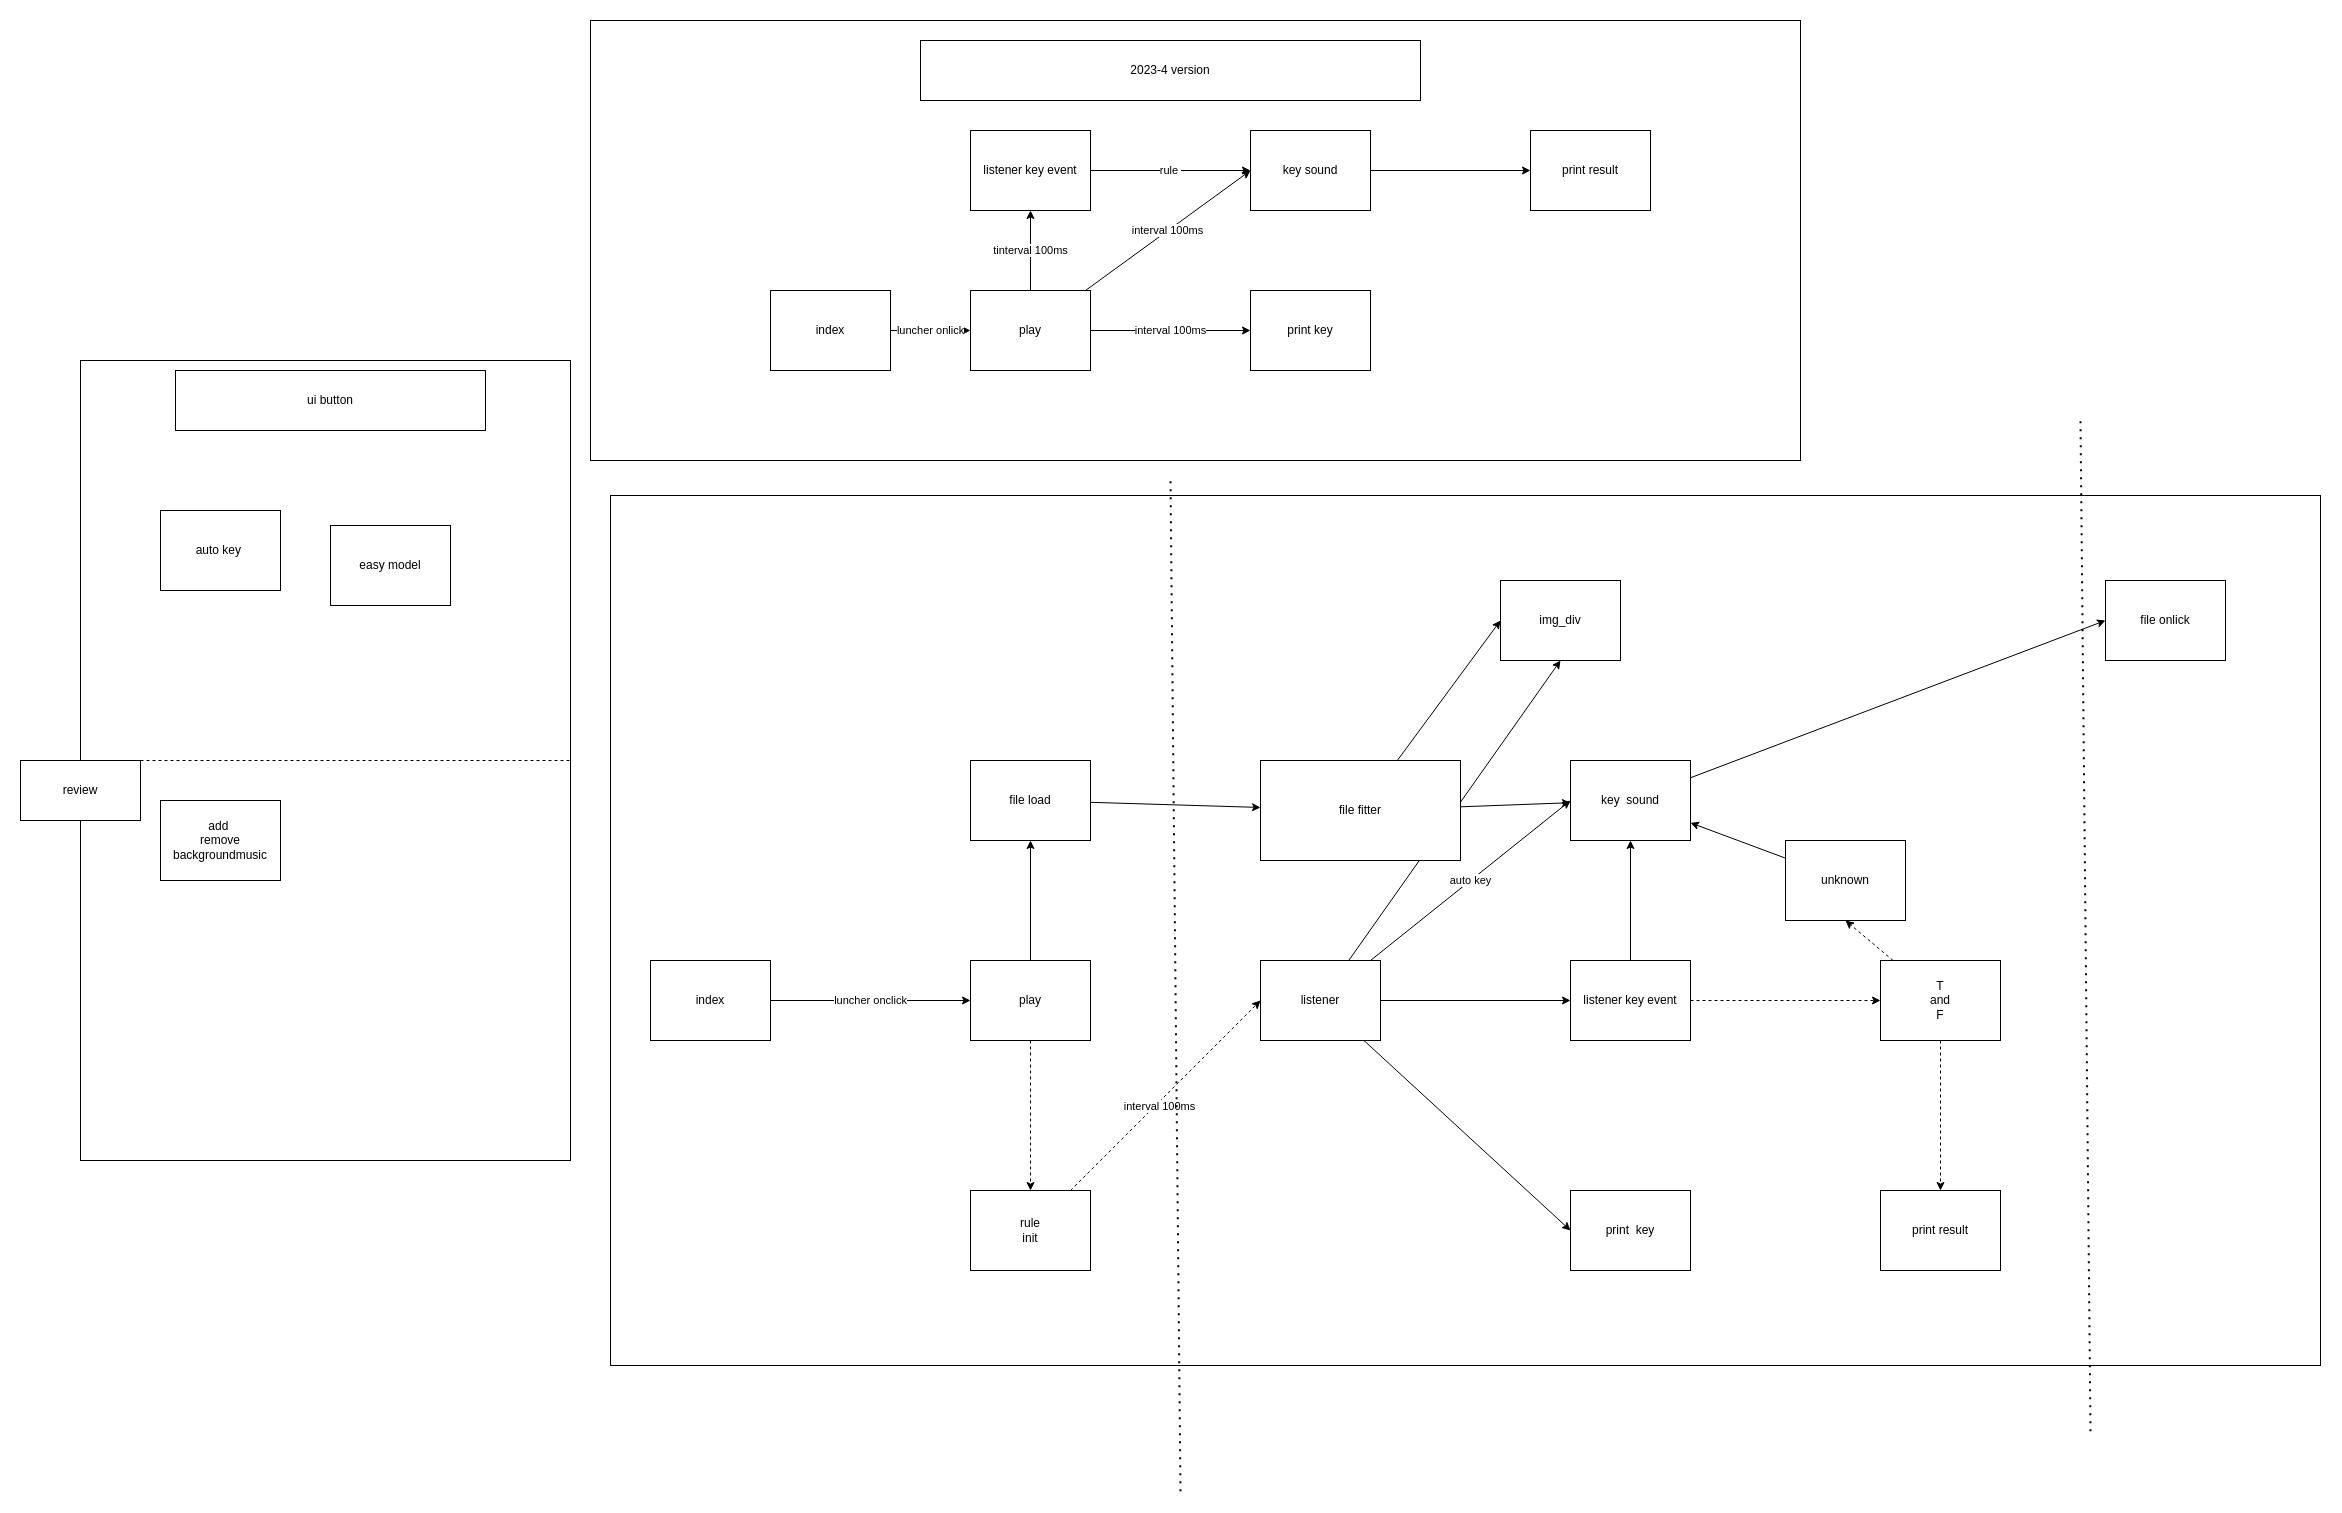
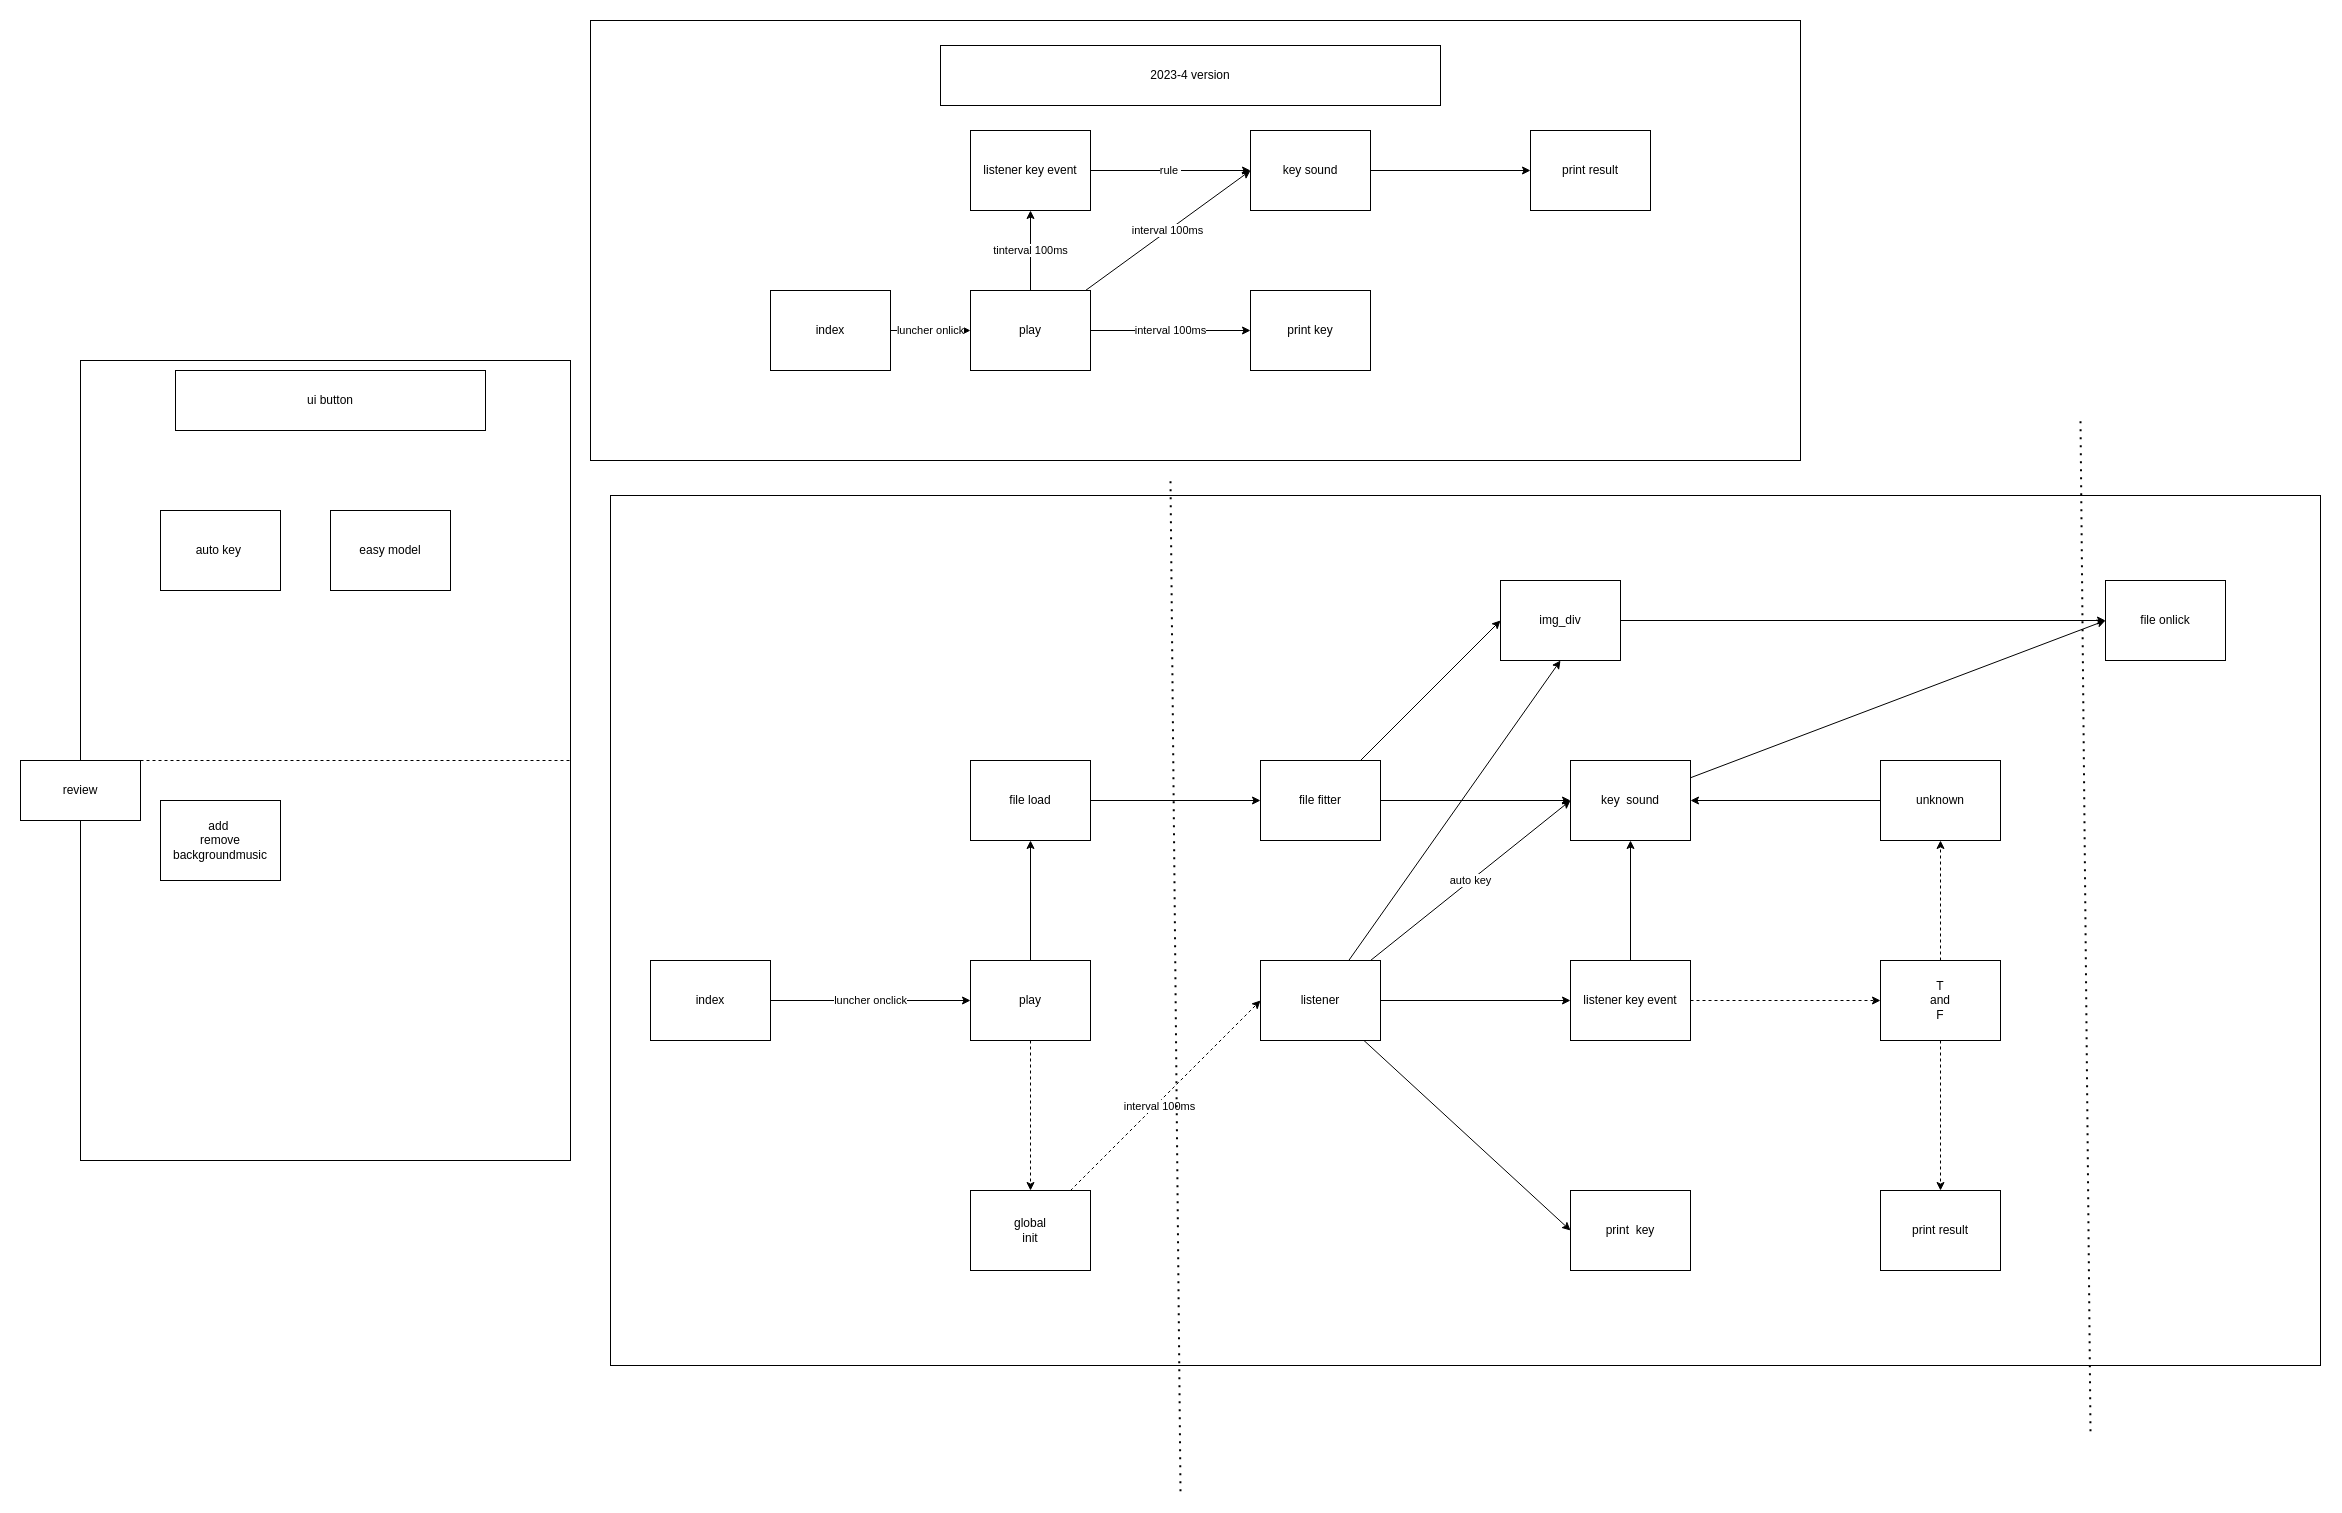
- <mxCell id="16" value="2023-4 version" style="rounded=0;whiteSpace=wrap;html=1;" parent="1" vertex="1"><mxGeometry x="920" y="40" width="500" height="60" as="geometry" /></mxCell>
+ <mxCell id="16" value="2023-4 version" style="rounded=0;whiteSpace=wrap;html=1;" parent="1" vertex="1"><mxGeometry x="940" y="45" width="500" height="60" as="geometry" /></mxCell>
- <mxCell id="37" value="easy model" style="rounded=0;whiteSpace=wrap;html=1;" parent="1" vertex="1"><mxGeometry x="330" y="525" width="120" height="80" as="geometry" /></mxCell>
+ <mxCell id="37" value="easy model" style="rounded=0;whiteSpace=wrap;html=1;" parent="1" vertex="1"><mxGeometry x="330" y="510" width="120" height="80" as="geometry" /></mxCell>
+ <mxCell id="40" style="edgeStyle=none;html=1;" parent="1" source="41" target="53" edge="1"><mxGeometry relative="1" as="geometry" /></mxCell>
- <mxCell id="56" value="file fitter" style="rounded=0;whiteSpace=wrap;html=1;" parent="1" vertex="1"><mxGeometry x="1260" y="760" width="200" height="100" as="geometry" /></mxCell>
+ <mxCell id="56" value="file fitter" style="rounded=0;whiteSpace=wrap;html=1;" parent="1" vertex="1"><mxGeometry x="1260" y="760" width="120" height="80" as="geometry" /></mxCell>
- <mxCell id="46" value="unknown" style="rounded=0;whiteSpace=wrap;html=1;" parent="1" vertex="1"><mxGeometry x="1785" y="840" width="120" height="80" as="geometry" /></mxCell>
+ <mxCell id="46" value="unknown" style="rounded=0;whiteSpace=wrap;html=1;" parent="1" vertex="1"><mxGeometry x="1880" y="760" width="120" height="80" as="geometry" /></mxCell>
- <mxCell id="49" value="rule&lt;br&gt;init" style="rounded=0;whiteSpace=wrap;html=1;" parent="1" vertex="1"><mxGeometry x="970" y="1190" width="120" height="80" as="geometry" /></mxCell>
+ <mxCell id="49" value="global&lt;br&gt;init" style="rounded=0;whiteSpace=wrap;html=1;" parent="1" vertex="1"><mxGeometry x="970" y="1190" width="120" height="80" as="geometry" /></mxCell>
